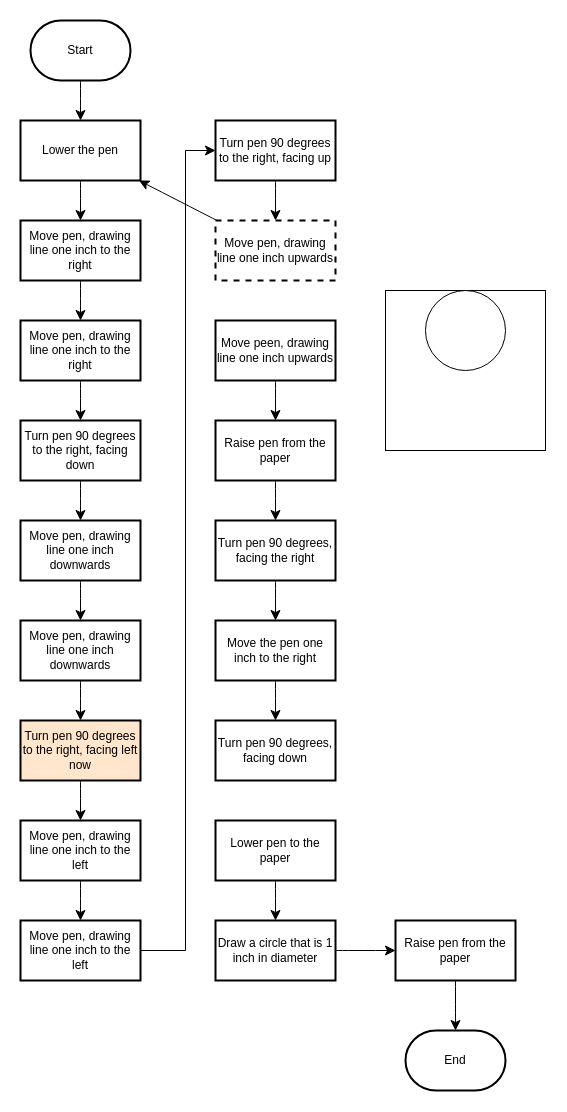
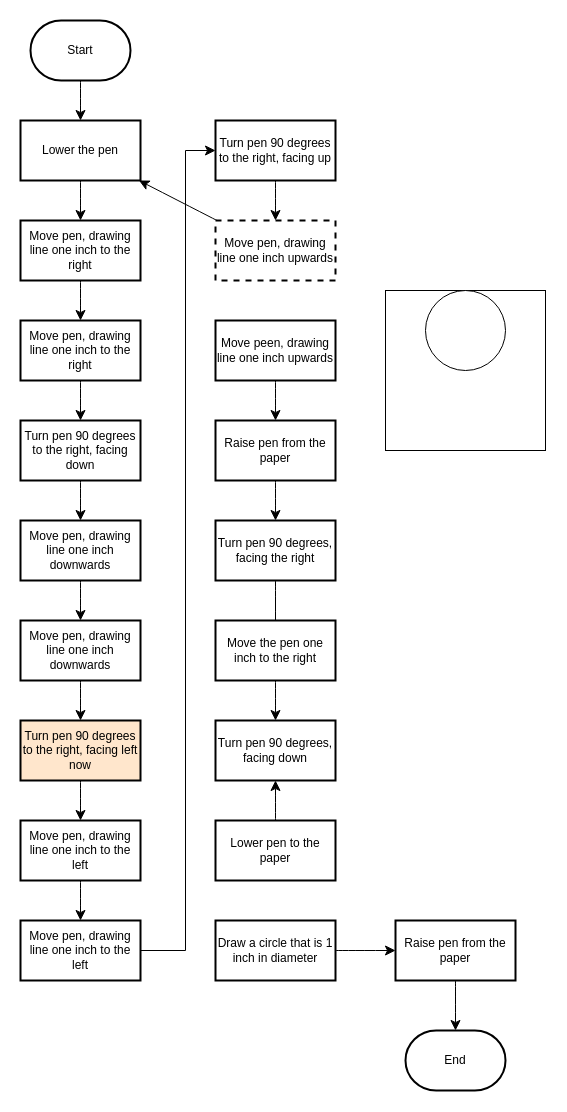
- <mxCell id="30" value="" style="edgeStyle=none;curved=1;rounded=0;orthogonalLoop=1;jettySize=auto;html=1;fontSize=12;startSize=8;endSize=8;" edge="1" parent="1" source="31" target="33"><mxGeometry relative="1" as="geometry" /></mxCell>
+ <mxCell id="30" value="" style="edgeStyle=none;curved=1;rounded=0;orthogonalLoop=1;jettySize=auto;html=1;fontSize=12;startSize=8;endSize=8;endArrow=none;" edge="1" parent="1" source="31" target="33"><mxGeometry relative="1" as="geometry" /></mxCell>
- <mxCell id="35" value="" style="edgeStyle=none;curved=1;rounded=0;orthogonalLoop=1;jettySize=auto;html=1;fontSize=12;startSize=8;endSize=8;" edge="1" parent="1" source="36" target="38"><mxGeometry relative="1" as="geometry" /></mxCell>
+ <mxCell id="35" value="" style="edgeStyle=none;curved=1;rounded=0;orthogonalLoop=1;jettySize=auto;html=1;fontSize=12;startSize=8;endSize=8;" edge="1" parent="1" source="36" target="34"><mxGeometry relative="1" as="geometry" /></mxCell>
